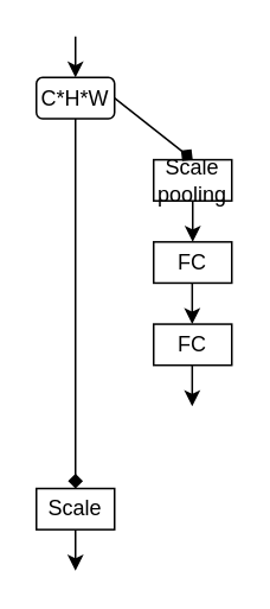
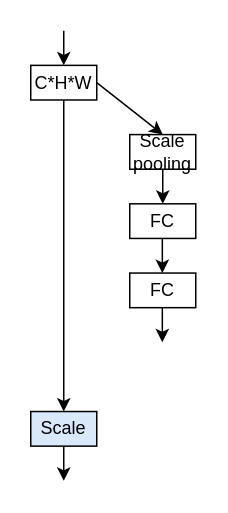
- <mxCell id="4" value="C*H*W" style="whiteSpace=wrap;html=1;flipH=0;flipV=0;container=0;rounded=1;" vertex="1" parent="2"><mxGeometry y="23.077" width="44" height="23.077" as="geometry" /></mxCell>
+ <mxCell id="4" value="C*H*W" style="rounded=0;whiteSpace=wrap;html=1;flipH=0;flipV=0;container=0;" vertex="1" parent="2"><mxGeometry y="23.077" width="44" height="23.077" as="geometry" /></mxCell>
- <mxCell id="7" value="" style="endArrow=diamond;html=1;rounded=0;exitX=1;exitY=0.5;exitDx=0;exitDy=0;entryX=0.5;entryY=0;entryDx=0;entryDy=0;" edge="1" parent="2" source="4" target="5"><mxGeometry width="50" height="50" relative="1" as="geometry"><mxPoint x="82.5" y="51.923" as="sourcePoint" /><mxPoint x="110.0" y="23.077" as="targetPoint" /></mxGeometry></mxCell>
+ <mxCell id="7" value="" style="endArrow=classic;html=1;rounded=0;exitX=1;exitY=0.5;exitDx=0;exitDy=0;entryX=0.5;entryY=0;entryDx=0;entryDy=0;" edge="1" parent="2" source="4" target="5"><mxGeometry width="50" height="50" relative="1" as="geometry"><mxPoint x="82.5" y="51.923" as="sourcePoint" /><mxPoint x="110.0" y="23.077" as="targetPoint" /></mxGeometry></mxCell>
- <mxCell id="14" value="" style="endArrow=diamond;html=1;rounded=0;exitX=0.5;exitY=1;exitDx=0;exitDy=0;entryX=0.5;entryY=0;entryDx=0;entryDy=0;" edge="1" parent="2" source="4" target="9"><mxGeometry width="50" height="50" relative="1" as="geometry"><mxPoint x="170.5" y="155.769" as="sourcePoint" /><mxPoint x="198.0" y="126.923" as="targetPoint" /></mxGeometry></mxCell>
+ <mxCell id="14" value="" style="endArrow=classic;html=1;rounded=0;exitX=0.5;exitY=1;exitDx=0;exitDy=0;entryX=0.5;entryY=0;entryDx=0;entryDy=0;" edge="1" parent="2" source="4" target="9"><mxGeometry width="50" height="50" relative="1" as="geometry"><mxPoint x="170.5" y="155.769" as="sourcePoint" /><mxPoint x="198.0" y="126.923" as="targetPoint" /></mxGeometry></mxCell>
- <mxCell id="9" value="Scale" style="rounded=0;whiteSpace=wrap;html=1;container=0;" vertex="1" parent="2"><mxGeometry y="253.846" width="44" height="23.077" as="geometry" /></mxCell>
+ <mxCell id="9" value="Scale" style="rounded=0;whiteSpace=wrap;html=1;container=0;fillColor=#dae8fc;" vertex="1" parent="2"><mxGeometry y="253.846" width="44" height="23.077" as="geometry" /></mxCell>
